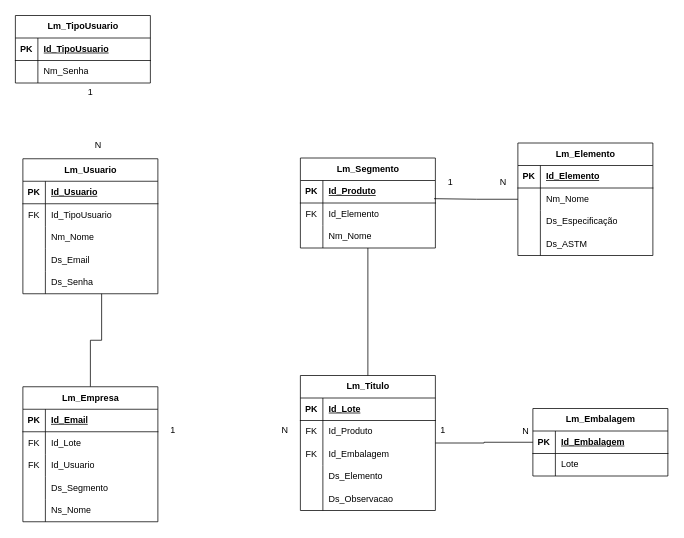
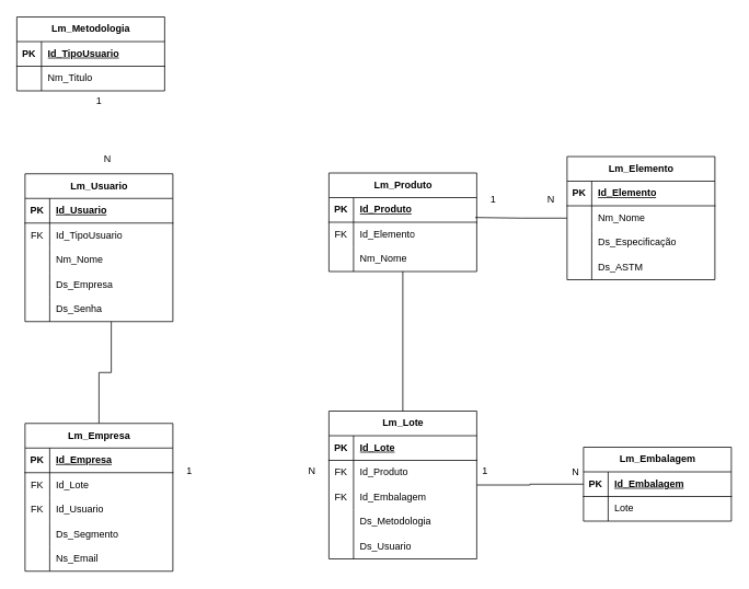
- <mxCell id="18" value="Lm_TipoUsuario" style="shape=table;startSize=30;container=1;collapsible=1;childLayout=tableLayout;fixedRows=1;rowLines=0;fontStyle=1;align=center;resizeLast=1;html=1;" parent="1" vertex="1"><mxGeometry x="20" y="20" width="180" height="90" as="geometry" /></mxCell>
+ <mxCell id="18" value="Lm_Metodologia" style="shape=table;startSize=30;container=1;collapsible=1;childLayout=tableLayout;fixedRows=1;rowLines=0;fontStyle=1;align=center;resizeLast=1;html=1;" parent="1" vertex="1"><mxGeometry x="20" y="20" width="180" height="90" as="geometry" /></mxCell>
- <mxCell id="24" value="Nm_Senha" style="shape=partialRectangle;connectable=0;fillColor=none;top=0;left=0;bottom=0;right=0;align=left;spacingLeft=6;overflow=hidden;whiteSpace=wrap;html=1;" parent="22" vertex="1"><mxGeometry x="30" width="150" height="30" as="geometry"><mxRectangle width="150" height="30" as="alternateBounds" /></mxGeometry></mxCell>
+ <mxCell id="24" value="Nm_Titulo" style="shape=partialRectangle;connectable=0;fillColor=none;top=0;left=0;bottom=0;right=0;align=left;spacingLeft=6;overflow=hidden;whiteSpace=wrap;html=1;" parent="22" vertex="1"><mxGeometry x="30" width="150" height="30" as="geometry"><mxRectangle width="150" height="30" as="alternateBounds" /></mxGeometry></mxCell>
- <mxCell id="64" value="Lm_Segmento" style="shape=table;startSize=30;container=1;collapsible=1;childLayout=tableLayout;fixedRows=1;rowLines=0;fontStyle=1;align=center;resizeLast=1;html=1;" parent="1" vertex="1"><mxGeometry x="400" y="210" width="180" height="120" as="geometry" /></mxCell>
+ <mxCell id="64" value="Lm_Produto" style="shape=table;startSize=30;container=1;collapsible=1;childLayout=tableLayout;fixedRows=1;rowLines=0;fontStyle=1;align=center;resizeLast=1;html=1;" parent="1" vertex="1"><mxGeometry x="400" y="210" width="180" height="120" as="geometry" /></mxCell>
- <mxCell id="14" value="Ds_Email&#09;" style="shape=partialRectangle;connectable=0;fillColor=none;top=0;left=0;bottom=0;right=0;align=left;spacingLeft=6;overflow=hidden;whiteSpace=wrap;html=1;" parent="12" vertex="1"><mxGeometry x="30" width="150" height="30" as="geometry"><mxRectangle width="150" height="30" as="alternateBounds" /></mxGeometry></mxCell>
+ <mxCell id="14" value="Ds_Empresa&#09;" style="shape=partialRectangle;connectable=0;fillColor=none;top=0;left=0;bottom=0;right=0;align=left;spacingLeft=6;overflow=hidden;whiteSpace=wrap;html=1;" parent="12" vertex="1"><mxGeometry x="30" width="150" height="30" as="geometry"><mxRectangle width="150" height="30" as="alternateBounds" /></mxGeometry></mxCell>
- <mxCell id="40" value="Lm_Titulo" style="shape=table;startSize=30;container=1;collapsible=1;childLayout=tableLayout;fixedRows=1;rowLines=0;fontStyle=1;align=center;resizeLast=1;html=1;" parent="1" vertex="1"><mxGeometry x="400" y="500" width="180" height="180" as="geometry" /></mxCell>
+ <mxCell id="40" value="Lm_Lote" style="shape=table;startSize=30;container=1;collapsible=1;childLayout=tableLayout;fixedRows=1;rowLines=0;fontStyle=1;align=center;resizeLast=1;html=1;" parent="1" vertex="1"><mxGeometry x="400" y="500" width="180" height="180" as="geometry" /></mxCell>
- <mxCell id="78" value="Id_Email" style="shape=partialRectangle;connectable=0;fillColor=none;top=0;left=0;bottom=0;right=0;align=left;spacingLeft=6;fontStyle=5;overflow=hidden;whiteSpace=wrap;html=1;" parent="76" vertex="1"><mxGeometry x="30" width="150" height="30" as="geometry"><mxRectangle width="150" height="30" as="alternateBounds" /></mxGeometry></mxCell>
+ <mxCell id="78" value="Id_Empresa" style="shape=partialRectangle;connectable=0;fillColor=none;top=0;left=0;bottom=0;right=0;align=left;spacingLeft=6;fontStyle=5;overflow=hidden;whiteSpace=wrap;html=1;" parent="76" vertex="1"><mxGeometry x="30" width="150" height="30" as="geometry"><mxRectangle width="150" height="30" as="alternateBounds" /></mxGeometry></mxCell>
- <mxCell id="52" value="Ds_Elemento" style="shape=partialRectangle;connectable=0;fillColor=none;top=0;left=0;bottom=0;right=0;align=left;spacingLeft=6;overflow=hidden;whiteSpace=wrap;html=1;" parent="50" vertex="1"><mxGeometry x="30" width="150" height="30" as="geometry"><mxRectangle width="150" height="30" as="alternateBounds" /></mxGeometry></mxCell>
+ <mxCell id="52" value="Ds_Metodologia" style="shape=partialRectangle;connectable=0;fillColor=none;top=0;left=0;bottom=0;right=0;align=left;spacingLeft=6;overflow=hidden;whiteSpace=wrap;html=1;" parent="50" vertex="1"><mxGeometry x="30" width="150" height="30" as="geometry"><mxRectangle width="150" height="30" as="alternateBounds" /></mxGeometry></mxCell>
- <mxCell id="55" value="Ds_Observacao" style="shape=partialRectangle;connectable=0;fillColor=none;top=0;left=0;bottom=0;right=0;align=left;spacingLeft=6;overflow=hidden;whiteSpace=wrap;html=1;" parent="53" vertex="1"><mxGeometry x="30" width="150" height="30" as="geometry"><mxRectangle width="150" height="30" as="alternateBounds" /></mxGeometry></mxCell>
+ <mxCell id="55" value="Ds_Usuario" style="shape=partialRectangle;connectable=0;fillColor=none;top=0;left=0;bottom=0;right=0;align=left;spacingLeft=6;overflow=hidden;whiteSpace=wrap;html=1;" parent="53" vertex="1"><mxGeometry x="30" width="150" height="30" as="geometry"><mxRectangle width="150" height="30" as="alternateBounds" /></mxGeometry></mxCell>
- <mxCell id="90" value="Ns_Nome" style="shape=partialRectangle;connectable=0;fillColor=none;top=0;left=0;bottom=0;right=0;align=left;spacingLeft=6;overflow=hidden;whiteSpace=wrap;html=1;" vertex="1" parent="88"><mxGeometry x="30" width="150" height="30" as="geometry"><mxRectangle width="150" height="30" as="alternateBounds" /></mxGeometry></mxCell>
+ <mxCell id="90" value="Ns_Email" style="shape=partialRectangle;connectable=0;fillColor=none;top=0;left=0;bottom=0;right=0;align=left;spacingLeft=6;overflow=hidden;whiteSpace=wrap;html=1;" vertex="1" parent="88"><mxGeometry x="30" width="150" height="30" as="geometry"><mxRectangle width="150" height="30" as="alternateBounds" /></mxGeometry></mxCell>
